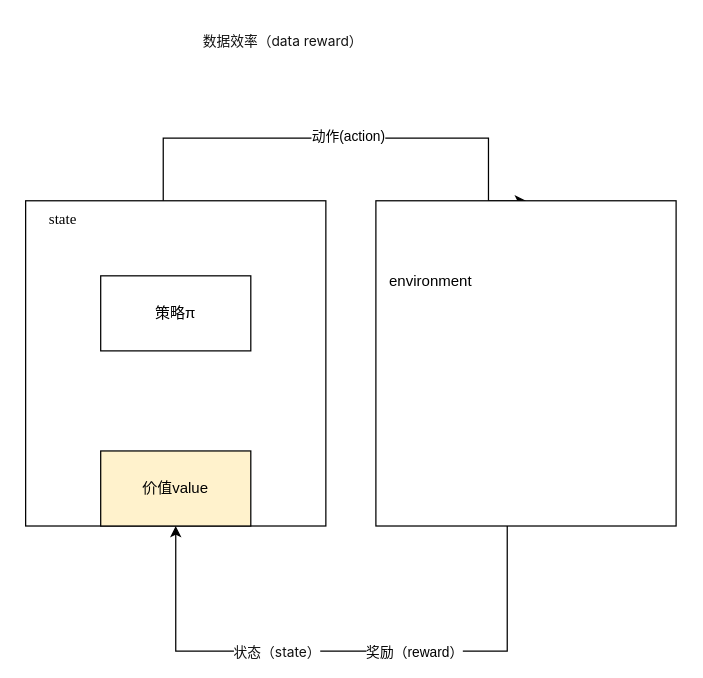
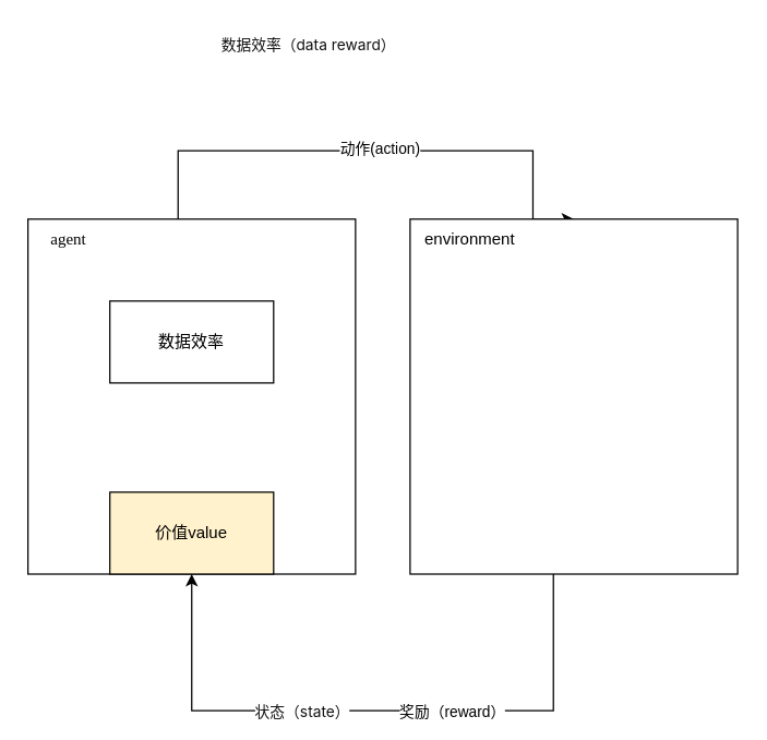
- <mxCell id="5" value="state" style="text;html=1;strokeColor=none;fillColor=none;align=center;verticalAlign=middle;whiteSpace=wrap;rounded=0;fontFamily=Times New Roman;" parent="3" vertex="1"><mxGeometry width="60" height="30" as="geometry" /></mxCell>
+ <mxCell id="5" value="agent" style="text;html=1;strokeColor=none;fillColor=none;align=center;verticalAlign=middle;whiteSpace=wrap;rounded=0;fontFamily=Times New Roman;" parent="3" vertex="1"><mxGeometry width="60" height="30" as="geometry" /></mxCell>
- <mxCell id="15" value="&lt;span style=&quot;font-family: Helvetica;&quot;&gt;environment&lt;/span&gt;" style="text;html=1;strokeColor=none;fillColor=none;align=center;verticalAlign=middle;whiteSpace=wrap;rounded=0;fontFamily=Times New Roman;" parent="13" vertex="1"><mxGeometry x="14" y="50" width="60" height="30" as="geometry" /></mxCell>
+ <mxCell id="15" value="&lt;span style=&quot;font-family: Helvetica;&quot;&gt;environment&lt;/span&gt;" style="text;html=1;strokeColor=none;fillColor=none;align=center;verticalAlign=middle;whiteSpace=wrap;rounded=0;fontFamily=Times New Roman;" parent="13" vertex="1"><mxGeometry x="14" width="60" height="30" as="geometry" /></mxCell>
- <mxCell id="11" value="策略π" style="rounded=0;whiteSpace=wrap;html=1;" parent="1" vertex="1"><mxGeometry x="80" y="220" width="120" height="60" as="geometry" /></mxCell>
+ <mxCell id="11" value="数据效率" style="rounded=0;whiteSpace=wrap;html=1;" parent="1" vertex="1"><mxGeometry x="80" y="220" width="120" height="60" as="geometry" /></mxCell>
